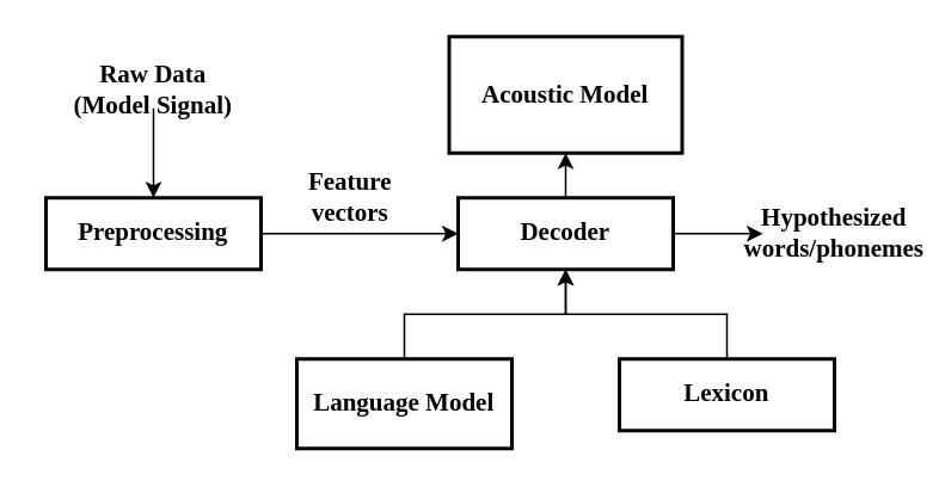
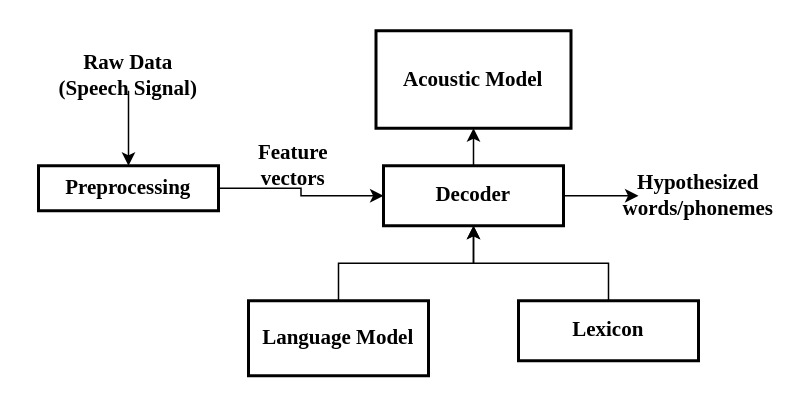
- <mxCell id="13" value="&lt;font style=&quot;font-size: 14px&quot; face=&quot;Verdana&quot;&gt;&lt;b&gt;Raw Data&lt;br&gt;(Model Signal)&lt;/b&gt;&lt;/font&gt;" style="text;html=1;strokeColor=none;fillColor=none;align=center;verticalAlign=middle;whiteSpace=wrap;rounded=0;" vertex="1" parent="1"><mxGeometry x="20" y="40" width="130" height="20" as="geometry" /></mxCell>
+ <mxCell id="13" value="&lt;font style=&quot;font-size: 14px&quot; face=&quot;Verdana&quot;&gt;&lt;b&gt;Raw Data&lt;br&gt;(Speech Signal)&lt;/b&gt;&lt;/font&gt;" style="text;html=1;strokeColor=none;fillColor=none;align=center;verticalAlign=middle;whiteSpace=wrap;rounded=0;" vertex="1" parent="1"><mxGeometry x="20" y="40" width="130" height="20" as="geometry" /></mxCell>
- <mxCell id="3" value="&lt;font style=&quot;font-size: 14px&quot; face=&quot;Verdana&quot;&gt;&lt;b&gt;Preprocessing&lt;/b&gt;&lt;/font&gt;" style="rounded=0;whiteSpace=wrap;html=1;strokeWidth=2;" vertex="1" parent="1"><mxGeometry x="25" y="110" width="120" height="40" as="geometry" /></mxCell>
+ <mxCell id="3" value="&lt;font style=&quot;font-size: 14px&quot; face=&quot;Verdana&quot;&gt;&lt;b&gt;Preprocessing&lt;/b&gt;&lt;/font&gt;" style="rounded=0;whiteSpace=wrap;html=1;strokeWidth=2;" vertex="1" parent="1"><mxGeometry x="25" y="110" width="120" height="30" as="geometry" /></mxCell>
